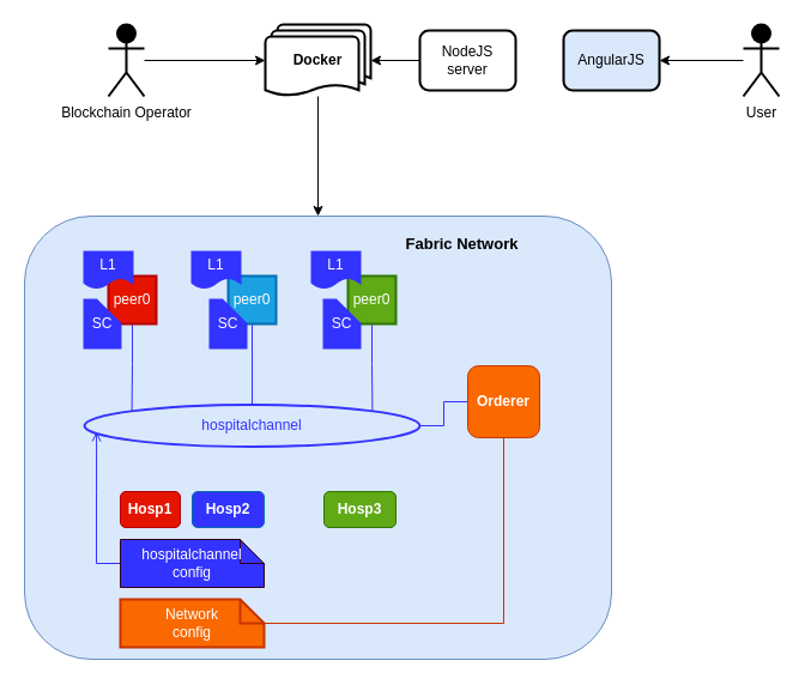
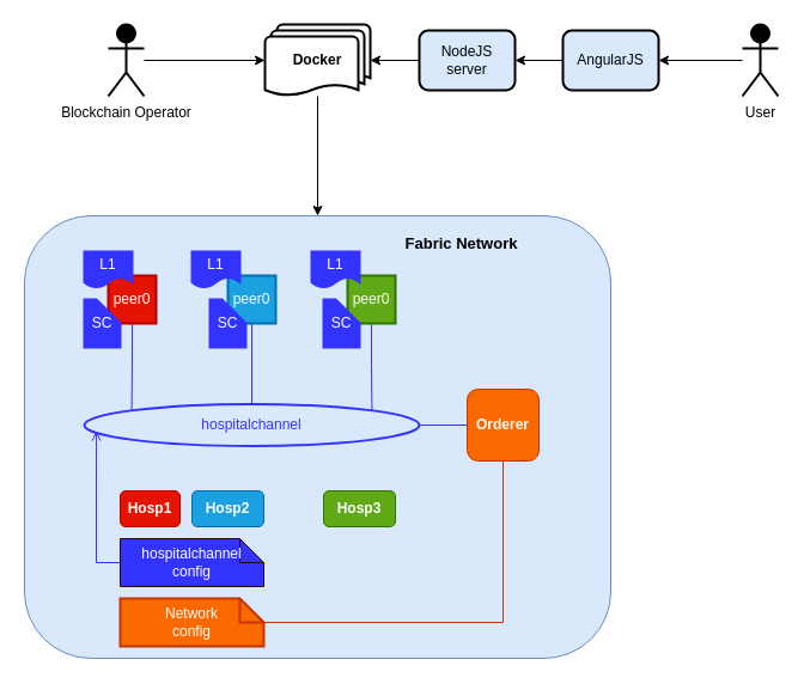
- <mxCell id="30" value="NodeJS server" style="rounded=1;whiteSpace=wrap;html=1;strokeColor=#000000;strokeWidth=2;fillColor=#FFFFFF;" parent="1" vertex="1"><mxGeometry x="350" y="25" width="80" height="50" as="geometry" /></mxCell>
+ <mxCell id="30" value="NodeJS server" style="rounded=1;whiteSpace=wrap;html=1;strokeColor=#000000;strokeWidth=2;fillColor=#dae8fc;" parent="1" vertex="1"><mxGeometry x="350" y="25" width="80" height="50" as="geometry" /></mxCell>
+ <mxCell id="31" value="" style="edgeStyle=orthogonalEdgeStyle;rounded=0;orthogonalLoop=1;jettySize=auto;html=1;endArrow=classic;endFill=1;strokeColor=#000000;" parent="1" source="32" target="30" edge="1"><mxGeometry relative="1" as="geometry" /></mxCell>
- <mxCell id="8" value="&lt;b&gt;Orderer&lt;/b&gt;" style="rounded=1;whiteSpace=wrap;html=1;fillColor=#fa6800;strokeColor=#C73500;fontColor=#ffffff;" parent="1" vertex="1"><mxGeometry x="390" y="305" width="60" height="60" as="geometry" /></mxCell>
+ <mxCell id="8" value="&lt;b&gt;Orderer&lt;/b&gt;" style="rounded=1;whiteSpace=wrap;html=1;fillColor=#fa6800;strokeColor=#C73500;fontColor=#ffffff;" parent="1" vertex="1"><mxGeometry x="390" y="325" width="60" height="60" as="geometry" /></mxCell>
- <mxCell id="5" value="&lt;b&gt;Hosp2&lt;/b&gt;" style="rounded=1;whiteSpace=wrap;html=1;fillColor=#3333ff;strokeColor=#006EAF;fontColor=#ffffff;" parent="1" vertex="1"><mxGeometry x="160" y="410" width="60" height="30" as="geometry" /></mxCell>
+ <mxCell id="5" value="&lt;b&gt;Hosp2&lt;/b&gt;" style="rounded=1;whiteSpace=wrap;html=1;fillColor=#1ba1e2;strokeColor=#006EAF;fontColor=#ffffff;" parent="1" vertex="1"><mxGeometry x="160" y="410" width="60" height="30" as="geometry" /></mxCell>
